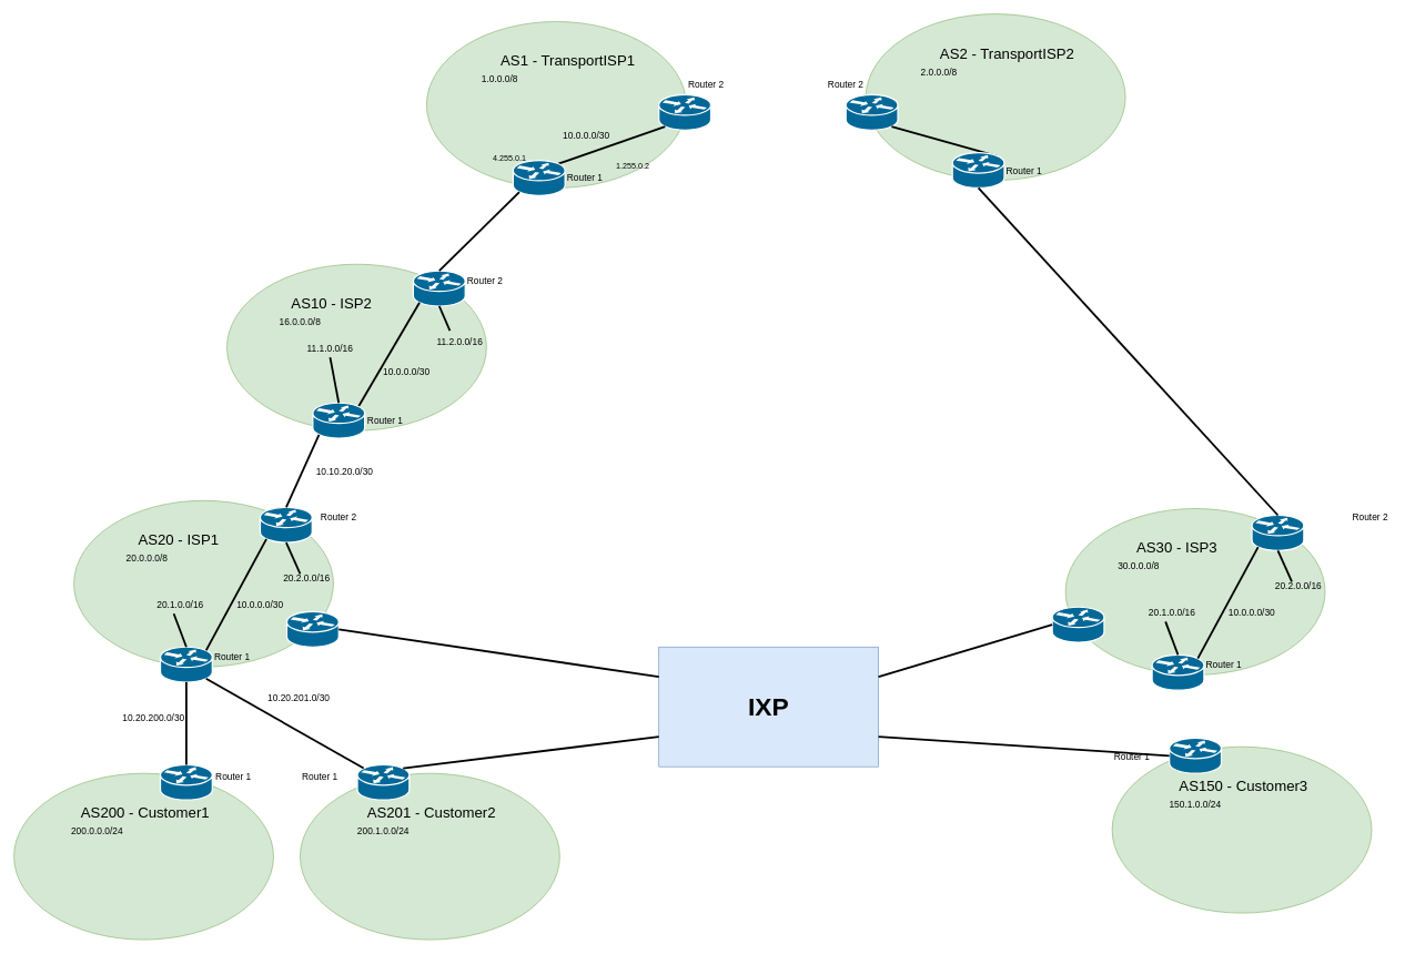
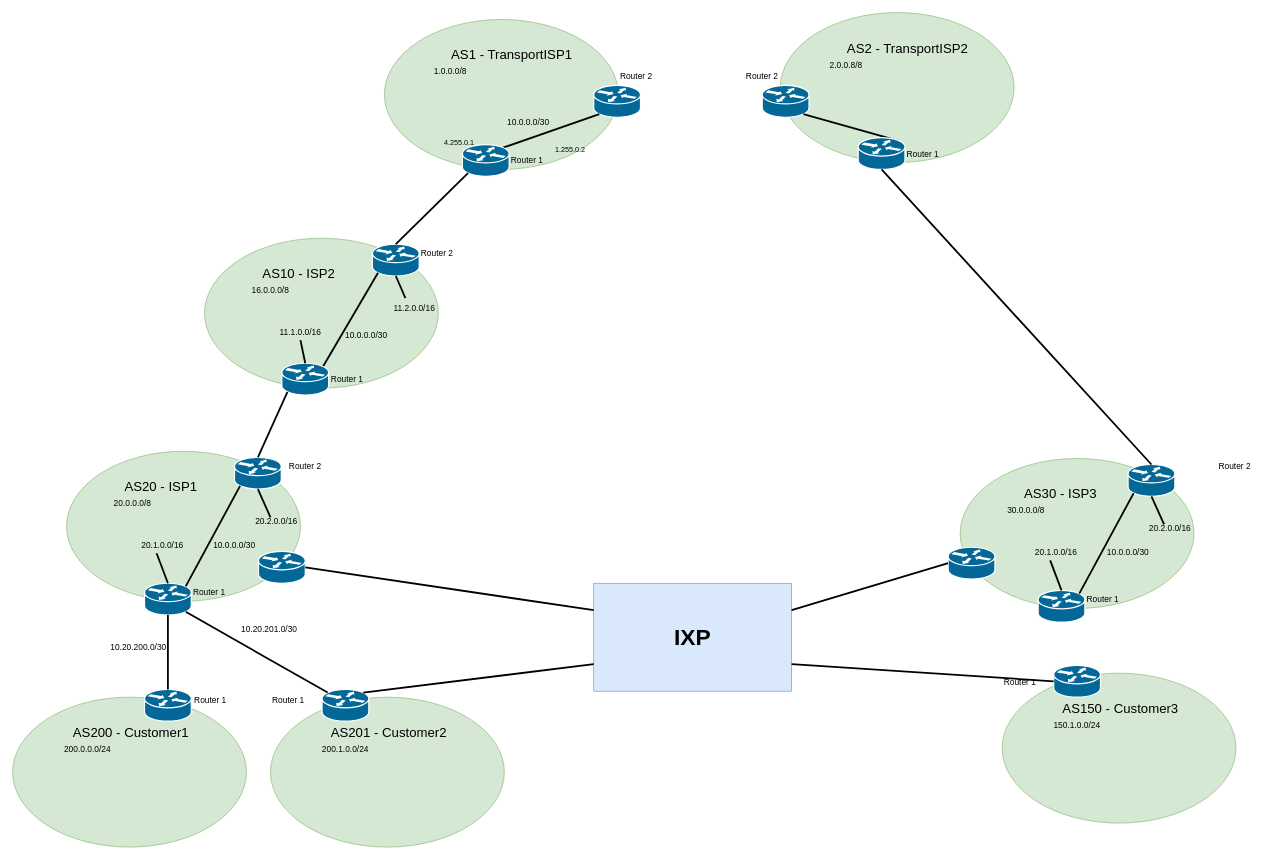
- <mxCell id="58" value="&lt;font style=&quot;font-size: 14px;&quot;&gt;2.0.0.0/8&lt;/font&gt;" style="text;html=1;strokeColor=none;fillColor=none;align=center;verticalAlign=middle;whiteSpace=wrap;rounded=0;fontSize=22;" parent="1" vertex="1"><mxGeometry x="1380" y="90.5" width="60" height="30" as="geometry" /></mxCell>
+ <mxCell id="58" value="&lt;font style=&quot;font-size: 14px;&quot;&gt;2.0.0.8/8&lt;/font&gt;" style="text;html=1;strokeColor=none;fillColor=none;align=center;verticalAlign=middle;whiteSpace=wrap;rounded=0;fontSize=22;" parent="1" vertex="1"><mxGeometry x="1380" y="90.5" width="60" height="30" as="geometry" /></mxCell>
- <mxCell id="35" value="&lt;font style=&quot;font-size: 14px;&quot;&gt;11.1.0.0/16&lt;br&gt;&lt;/font&gt;" style="text;html=1;strokeColor=none;fillColor=none;align=center;verticalAlign=middle;whiteSpace=wrap;rounded=0;fontSize=22;" parent="1" vertex="1"><mxGeometry x="465" y="506.7" width="60" height="30" as="geometry" /></mxCell>
+ <mxCell id="35" value="&lt;font style=&quot;font-size: 14px;&quot;&gt;11.1.0.0/16&lt;br&gt;&lt;/font&gt;" style="text;html=1;strokeColor=none;fillColor=none;align=center;verticalAlign=middle;whiteSpace=wrap;rounded=0;fontSize=22;" parent="1" vertex="1"><mxGeometry x="470" y="536.7" width="60" height="30" as="geometry" /></mxCell>
- <mxCell id="55" value="&lt;font style=&quot;font-size: 14px;&quot;&gt;10.10.20.0/30&lt;br&gt;&lt;/font&gt;" style="text;html=1;strokeColor=none;fillColor=none;align=center;verticalAlign=middle;whiteSpace=wrap;rounded=0;fontSize=22;" parent="1" vertex="1"><mxGeometry x="487" y="692" width="60" height="30" as="geometry" /></mxCell>
